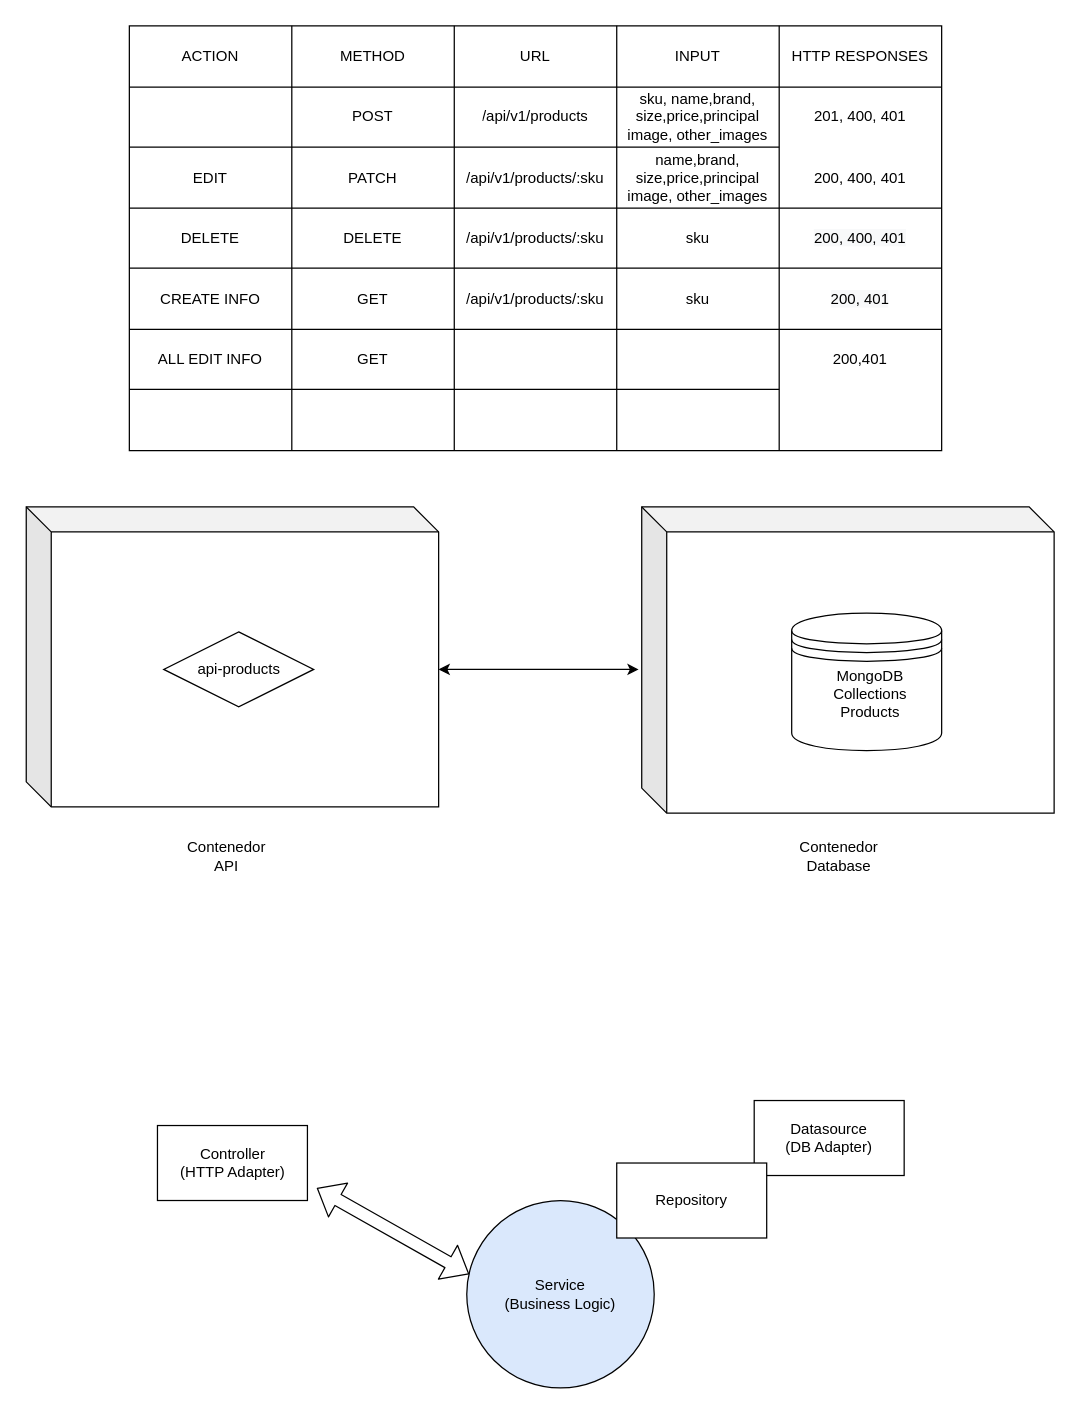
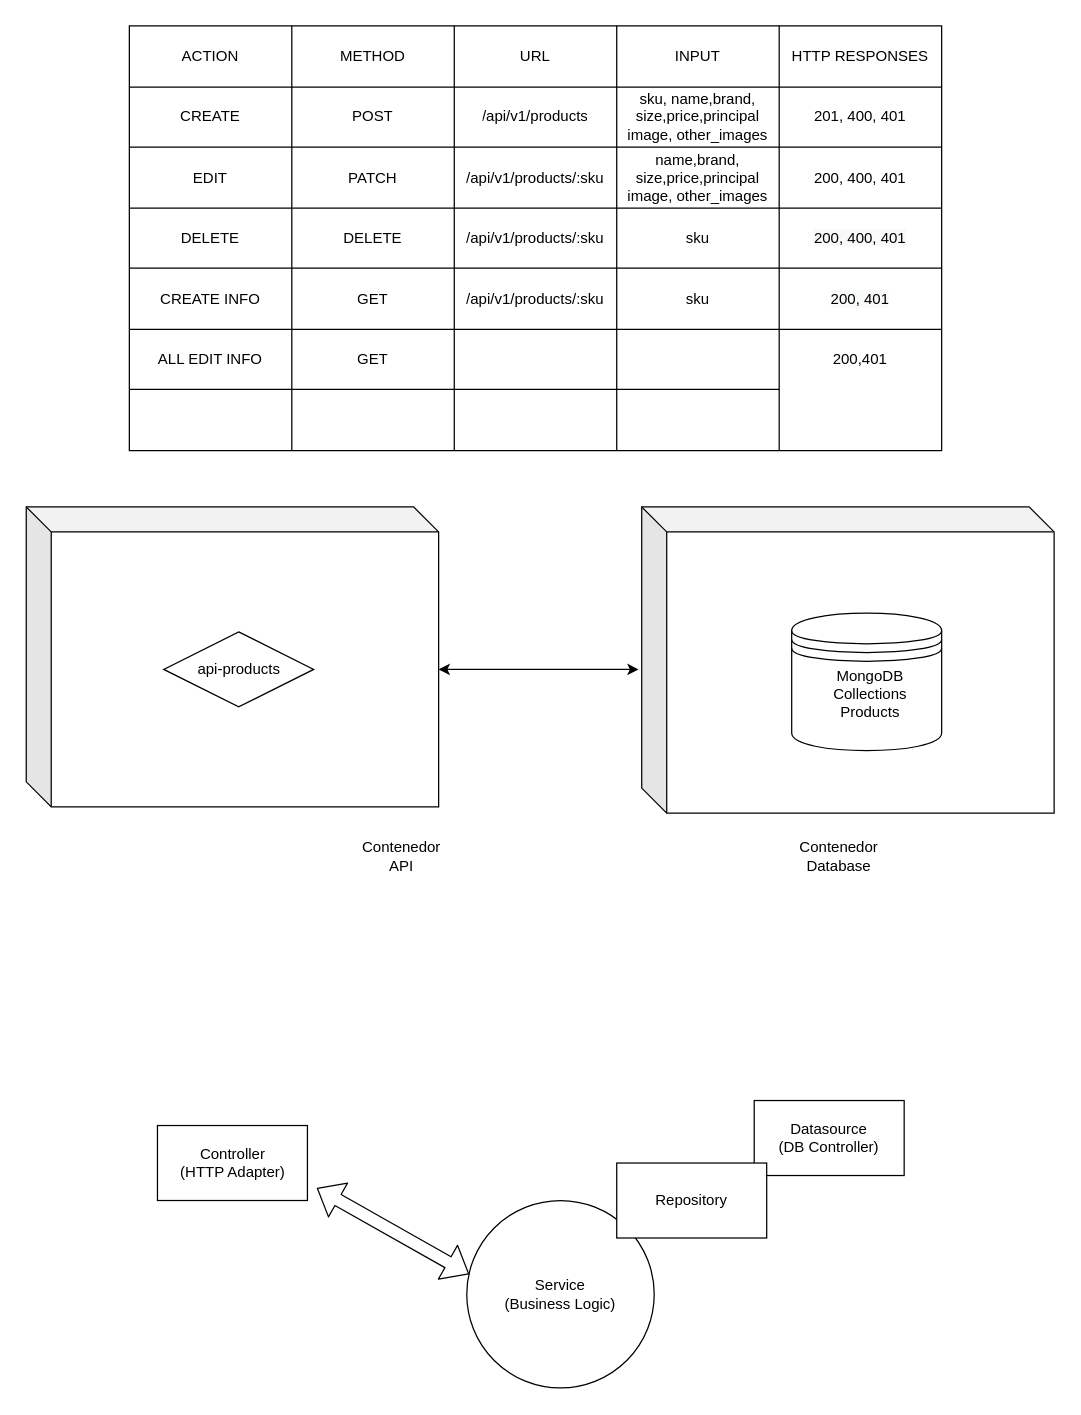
+ <mxCell id="10" value="CREATE" style="shape=partialRectangle;html=1;whiteSpace=wrap;connectable=0;overflow=hidden;fillColor=none;top=0;left=0;bottom=0;right=0;" vertex="1" parent="9"><mxGeometry width="130" height="48" as="geometry" /></mxCell>
- <mxCell id="51" value="Contenedor API" style="text;html=1;strokeColor=none;fillColor=none;align=center;verticalAlign=middle;whiteSpace=wrap;rounded=0;" vertex="1" parent="1"><mxGeometry x="160.5" y="675" width="40" height="20" as="geometry" /></mxCell>
+ <mxCell id="51" value="Contenedor API" style="text;html=1;strokeColor=none;fillColor=none;align=center;verticalAlign=middle;whiteSpace=wrap;rounded=0;" vertex="1" parent="1"><mxGeometry x="300.5" y="675" width="40" height="20" as="geometry" /></mxCell>
- <mxCell id="55" value="Datasource&lt;br&gt;(DB Adapter)" style="rounded=0;whiteSpace=wrap;html=1;" vertex="1" parent="1"><mxGeometry x="603" y="880" width="120" height="60" as="geometry" /></mxCell>
+ <mxCell id="55" value="Datasource&lt;br&gt;(DB Controller)" style="rounded=0;whiteSpace=wrap;html=1;" vertex="1" parent="1"><mxGeometry x="603" y="880" width="120" height="60" as="geometry" /></mxCell>
- <mxCell id="53" value="Service&lt;br&gt;(Business Logic)" style="ellipse;whiteSpace=wrap;html=1;aspect=fixed;fillColor=#dae8fc;" vertex="1" parent="1"><mxGeometry x="373" y="960" width="150" height="150" as="geometry" /></mxCell>
+ <mxCell id="53" value="Service&lt;br&gt;(Business Logic)" style="ellipse;whiteSpace=wrap;html=1;aspect=fixed;" vertex="1" parent="1"><mxGeometry x="373" y="960" width="150" height="150" as="geometry" /></mxCell>
